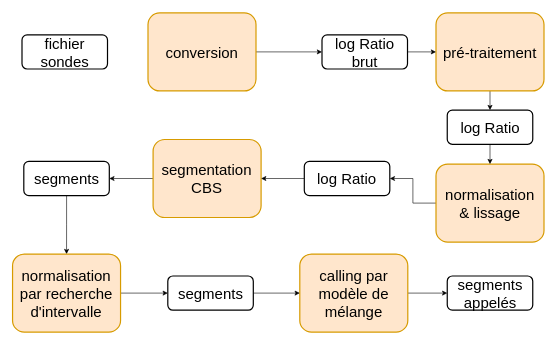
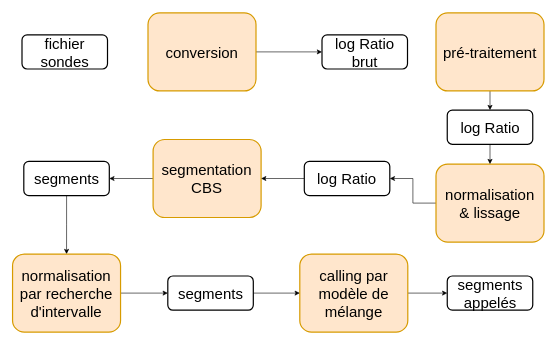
- <mxCell id="9" style="edgeStyle=orthogonalEdgeStyle;rounded=0;orthogonalLoop=1;jettySize=auto;html=1;exitX=1;exitY=0.5;exitDx=0;exitDy=0;entryX=0;entryY=0.5;entryDx=0;entryDy=0;fontSize=25;" parent="1" source="10" target="3" edge="1"><mxGeometry relative="1" as="geometry" /></mxCell>
